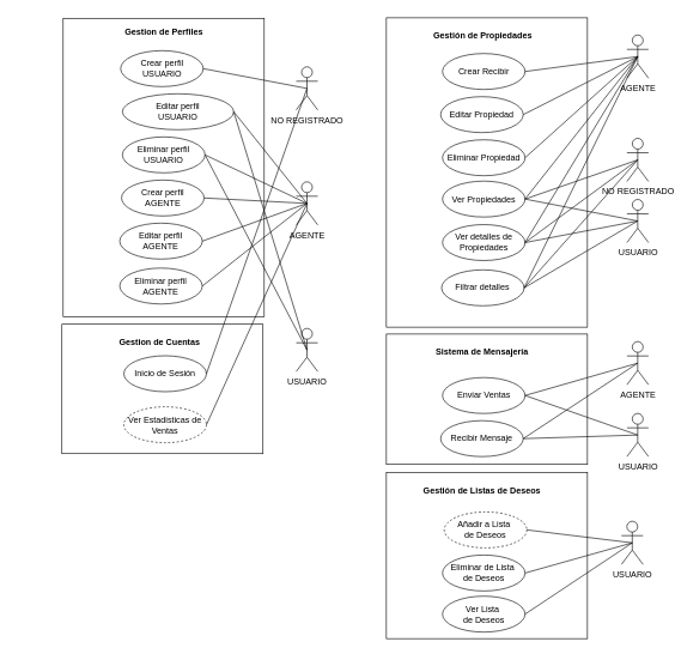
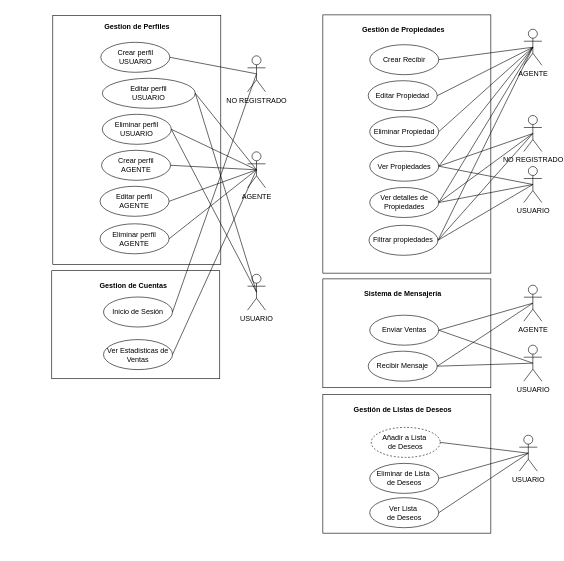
- <mxCell id="36" value="Filtrar detalles" style="ellipse;whiteSpace=wrap;html=1;" vertex="1" parent="28"><mxGeometry x="82.46" y="351" width="115" height="50" as="geometry" /></mxCell>
+ <mxCell id="36" value="Filtrar propiedades" style="ellipse;whiteSpace=wrap;html=1;" vertex="1" parent="28"><mxGeometry x="82.46" y="351" width="115" height="50" as="geometry" /></mxCell>
- <mxCell id="24" value="Ver Estadisticas de Ventas" style="ellipse;whiteSpace=wrap;html=1;dashed=1;" parent="22" vertex="1"><mxGeometry x="65" y="168.5" width="115" height="50" as="geometry" /></mxCell>
+ <mxCell id="24" value="Ver Estadisticas de Ventas" style="ellipse;whiteSpace=wrap;html=1;" parent="22" vertex="1"><mxGeometry x="65" y="168.5" width="115" height="50" as="geometry" /></mxCell>
